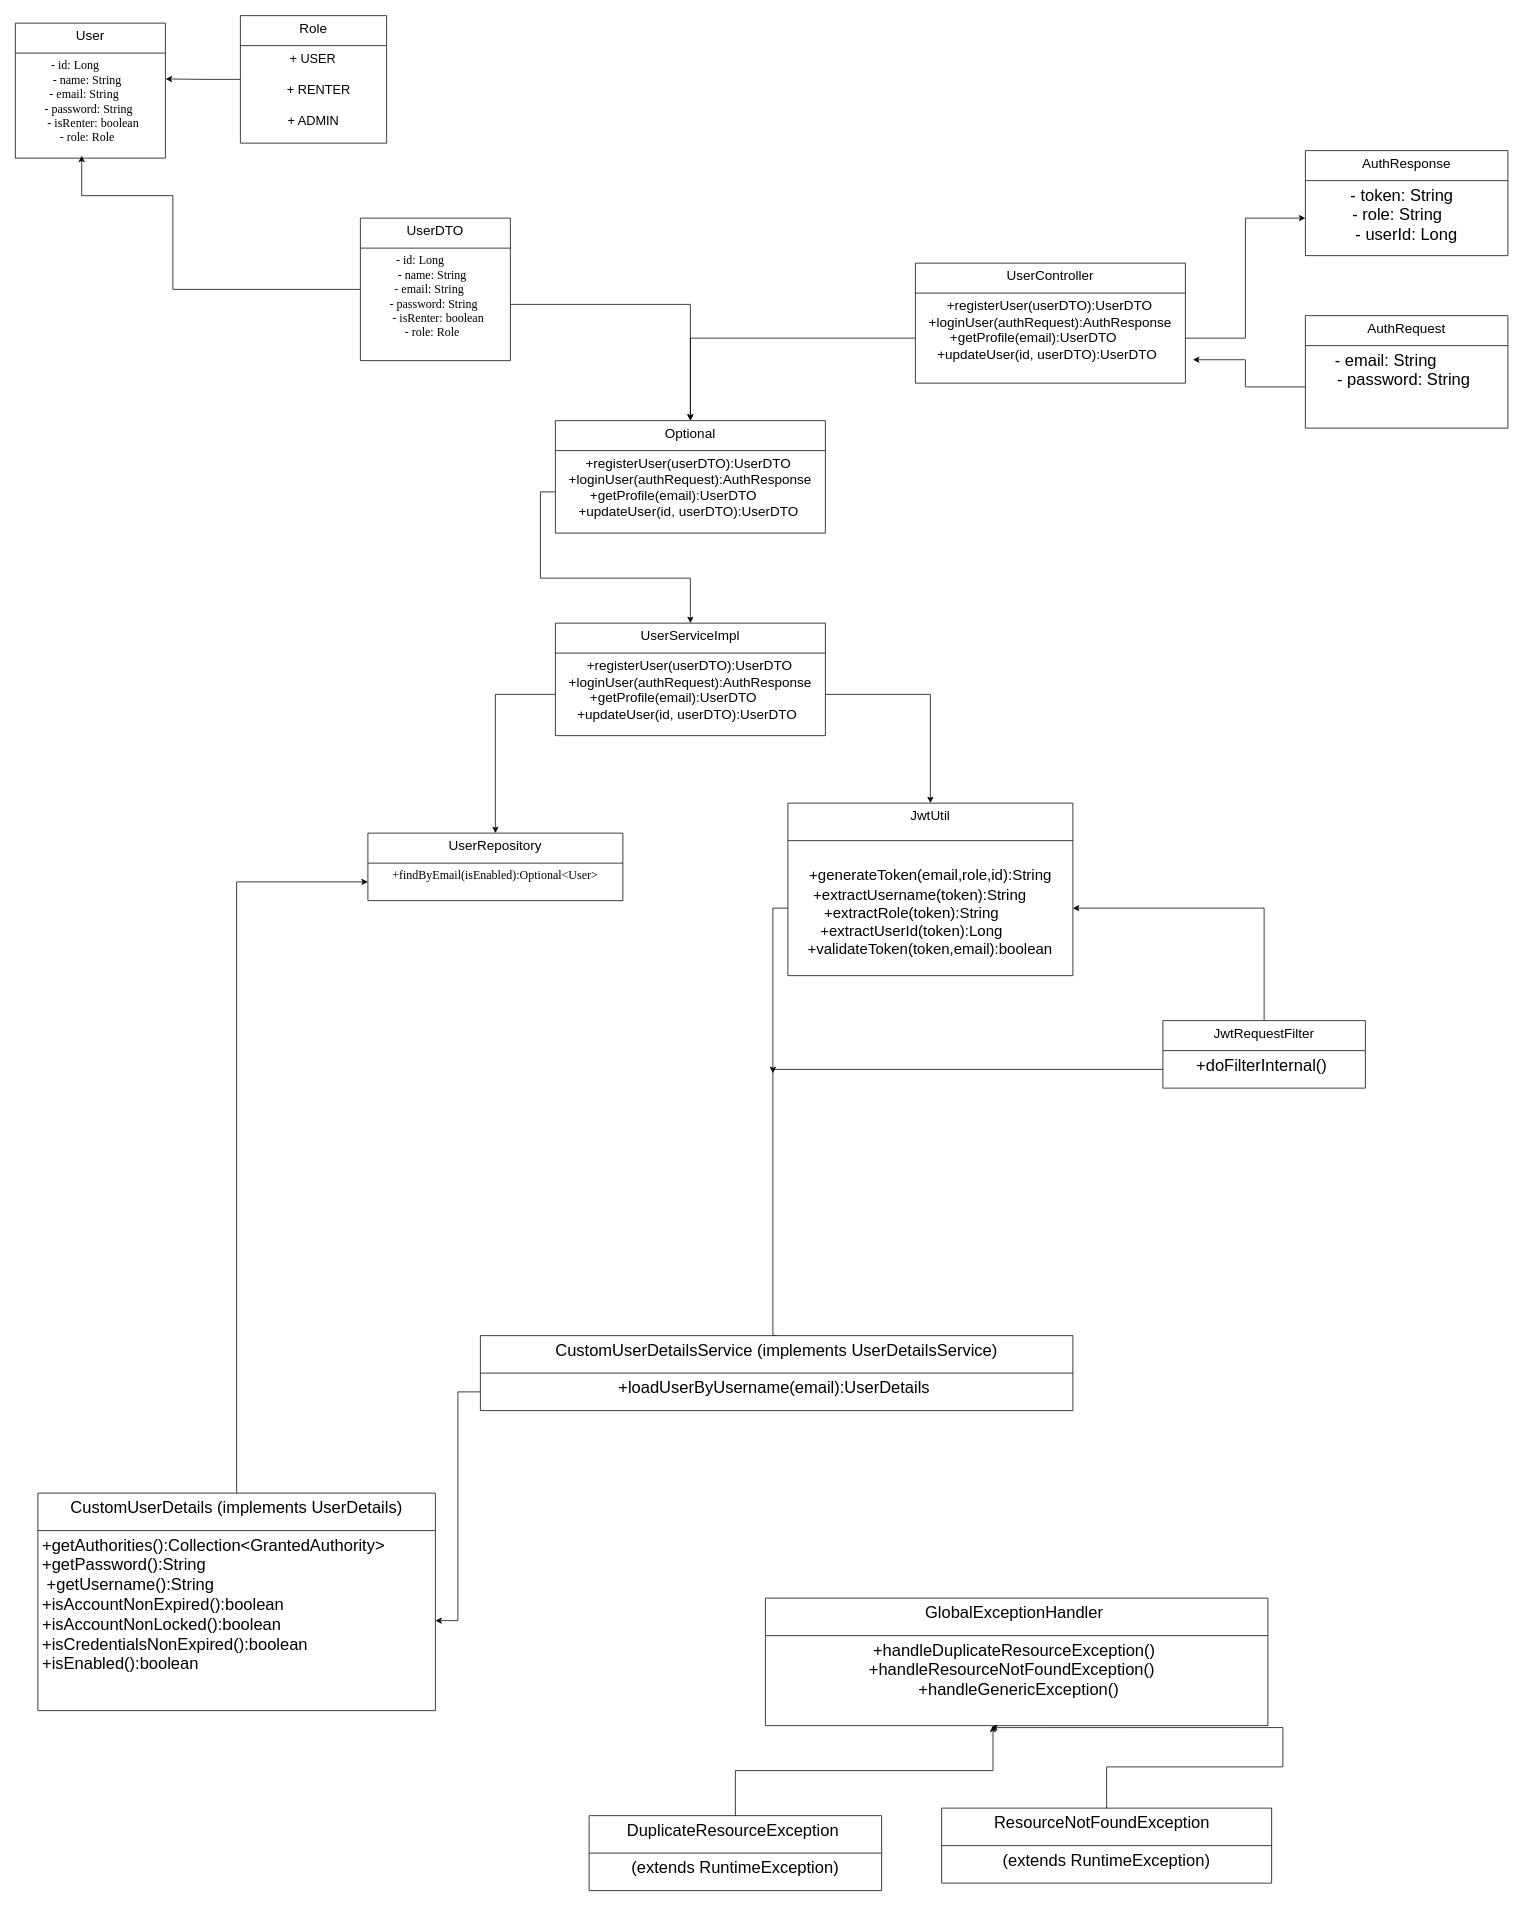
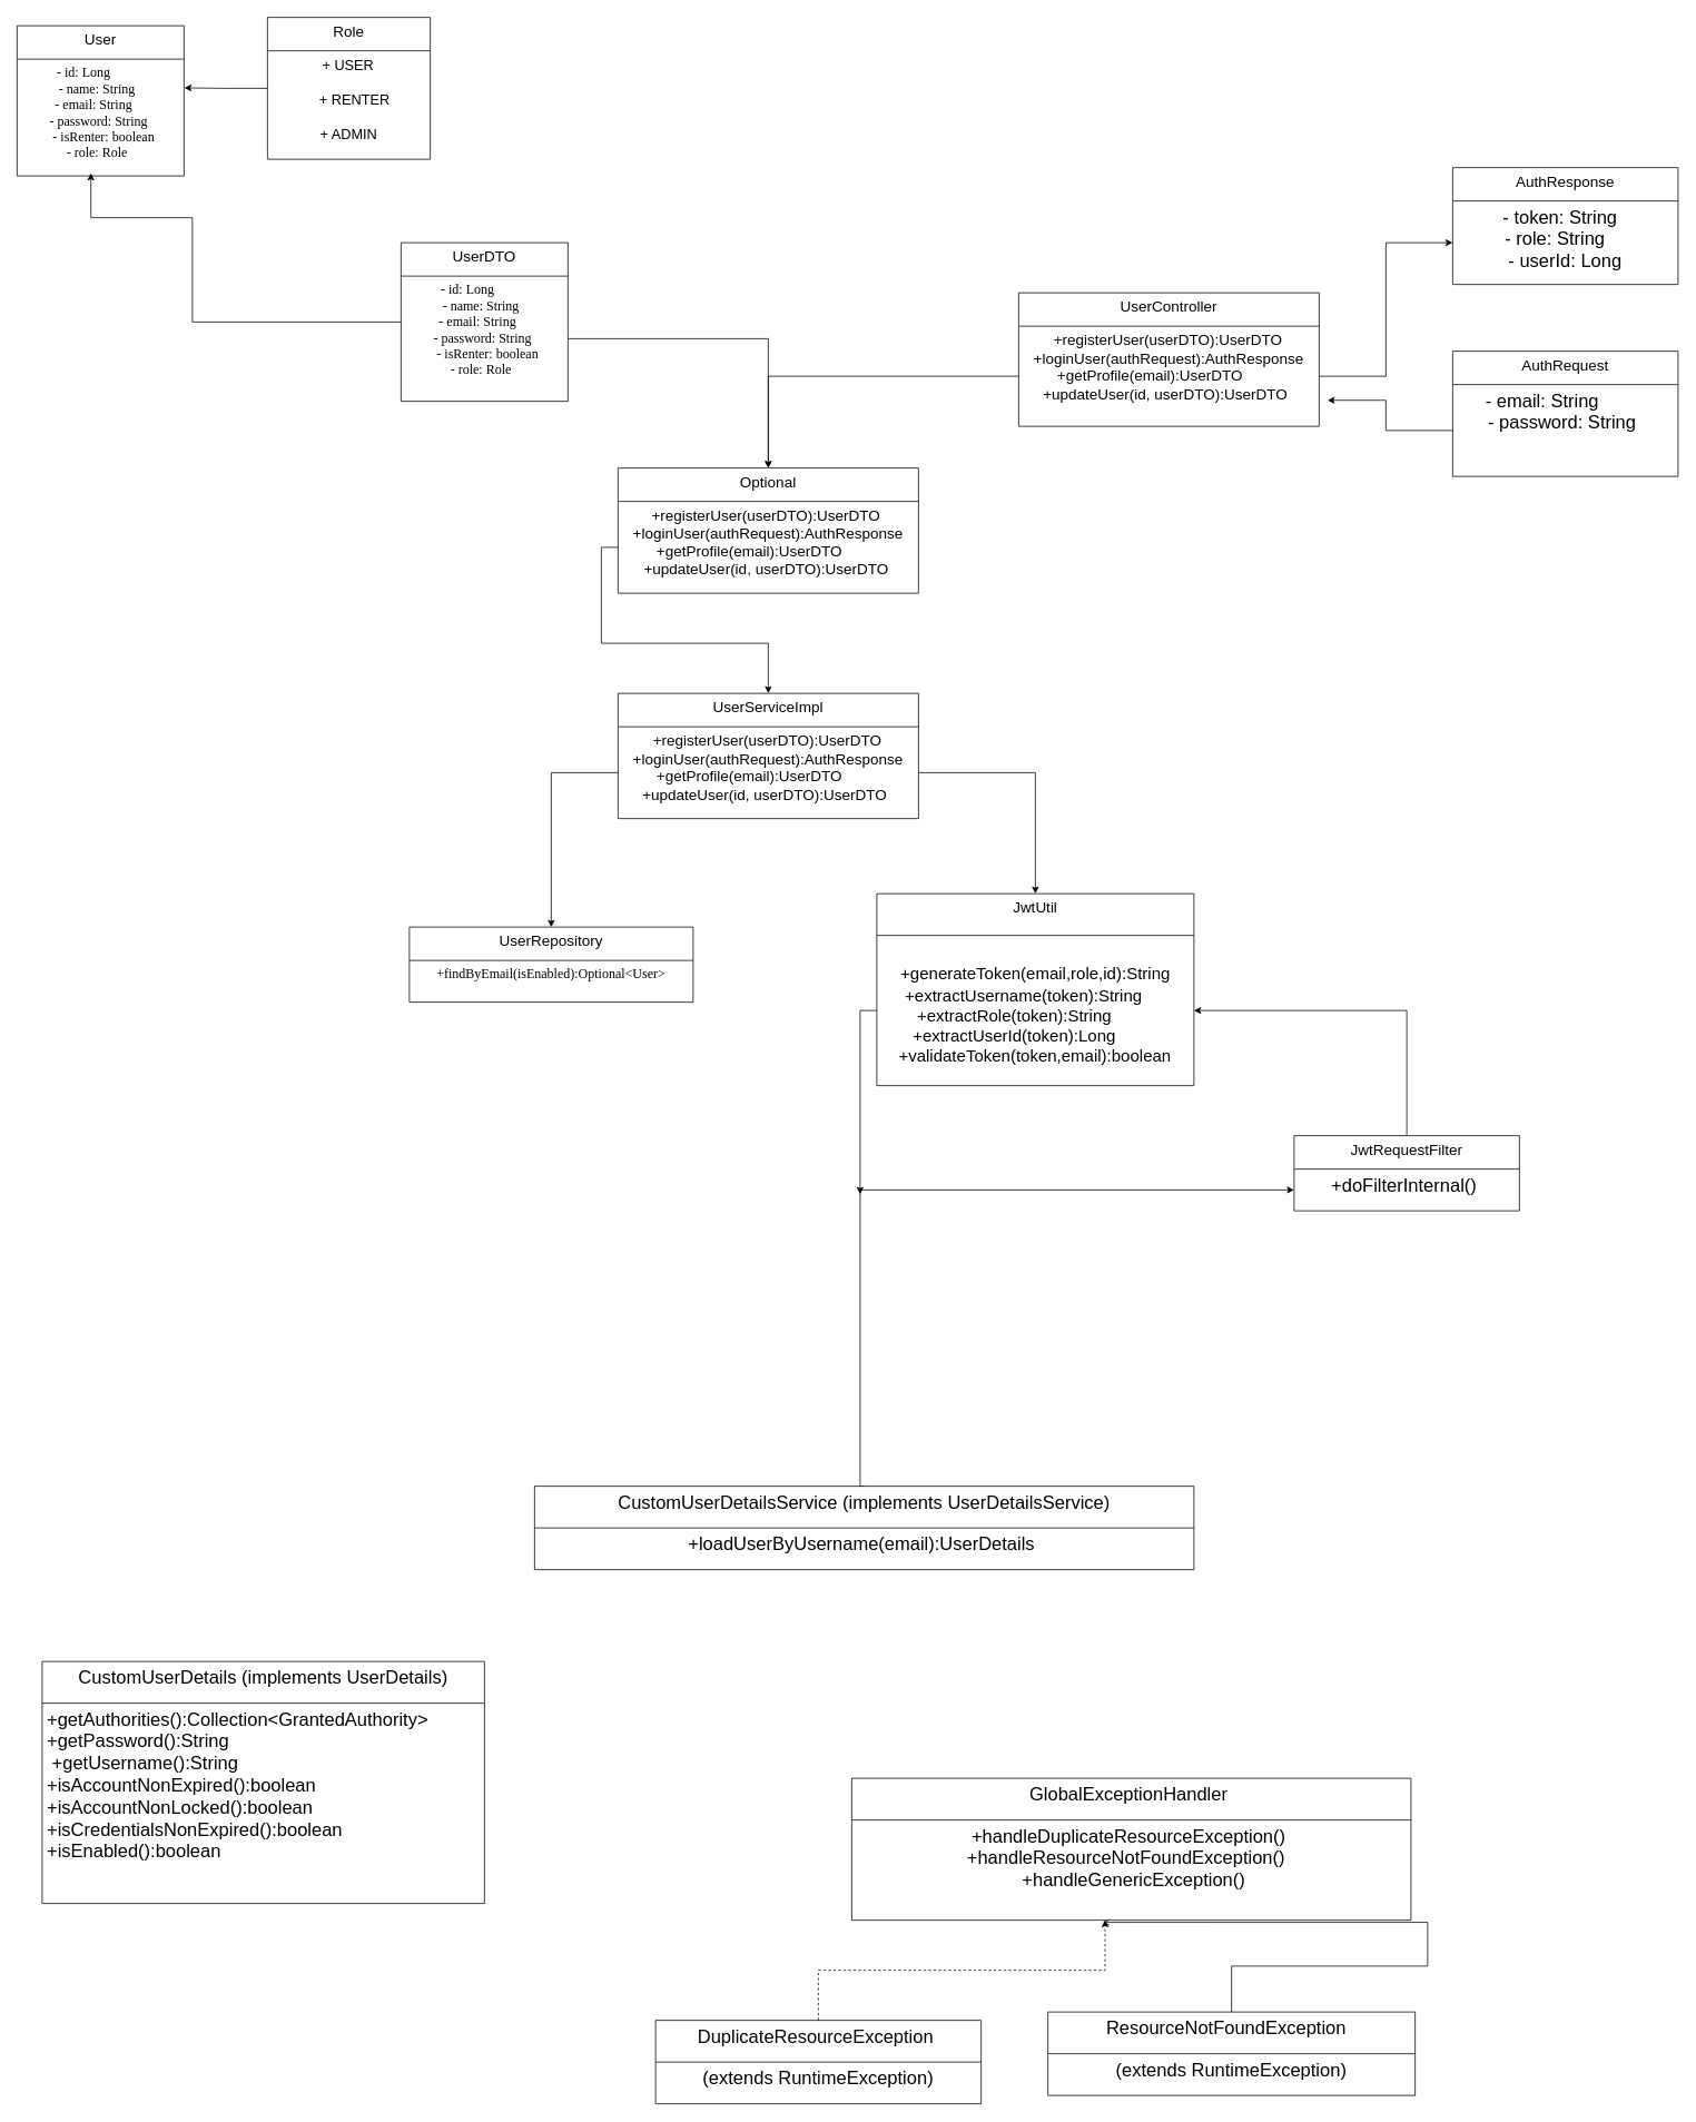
- <mxCell id="25" style="edgeStyle=orthogonalEdgeStyle;rounded=0;orthogonalLoop=1;jettySize=auto;html=1;exitX=0.5;exitY=0;exitDx=0;exitDy=0;endArrow=none;" parent="1" source="29" target="24" edge="1"><mxGeometry relative="1" as="geometry"><mxPoint x="1040" y="1760" as="sourcePoint" /><Array as="points"><mxPoint x="1030" y="1780" /><mxPoint x="1030" y="1425" /></Array></mxGeometry></mxCell>
+ <mxCell id="25" style="edgeStyle=orthogonalEdgeStyle;rounded=0;orthogonalLoop=1;jettySize=auto;html=1;exitX=0.5;exitY=0;exitDx=0;exitDy=0;" parent="1" source="29" target="24" edge="1"><mxGeometry relative="1" as="geometry"><mxPoint x="1040" y="1760" as="sourcePoint" /><Array as="points"><mxPoint x="1030" y="1780" /><mxPoint x="1030" y="1425" /></Array></mxGeometry></mxCell>
- <mxCell id="26" style="edgeStyle=orthogonalEdgeStyle;rounded=0;orthogonalLoop=1;jettySize=auto;html=1;exitX=0.5;exitY=0;exitDx=0;exitDy=0;entryX=0;entryY=0.5;entryDx=0;entryDy=0;" parent="1" source="27" target="10" edge="1"><mxGeometry relative="1" as="geometry" /></mxCell>
- <mxCell id="48" style="edgeStyle=orthogonalEdgeStyle;rounded=0;orthogonalLoop=1;jettySize=auto;html=1;exitX=0;exitY=0.5;exitDx=0;exitDy=0;" parent="1" source="30" target="28" edge="1"><mxGeometry relative="1" as="geometry" /></mxCell>
- <mxCell id="47" style="edgeStyle=orthogonalEdgeStyle;rounded=0;orthogonalLoop=1;jettySize=auto;html=1;exitX=0.5;exitY=0;exitDx=0;exitDy=0;entryX=0.449;entryY=1.022;entryDx=0;entryDy=0;entryPerimeter=0;" parent="41" source="44" target="32" edge="1"><mxGeometry relative="1" as="geometry" /></mxCell>
+ <mxCell id="47" style="edgeStyle=orthogonalEdgeStyle;rounded=0;orthogonalLoop=1;jettySize=auto;html=1;exitX=0.5;exitY=0;exitDx=0;exitDy=0;entryX=0.449;entryY=1.022;entryDx=0;entryDy=0;entryPerimeter=0;endArrow=open;" parent="41" source="44" target="32" edge="1"><mxGeometry relative="1" as="geometry" /></mxCell>
- <mxCell id="46" style="edgeStyle=orthogonalEdgeStyle;rounded=0;orthogonalLoop=1;jettySize=auto;html=1;exitX=0.5;exitY=0;exitDx=0;exitDy=0;entryX=0.453;entryY=1;entryDx=0;entryDy=0;entryPerimeter=0;" parent="41" source="42" target="32" edge="1"><mxGeometry relative="1" as="geometry" /></mxCell>
+ <mxCell id="46" style="edgeStyle=orthogonalEdgeStyle;rounded=0;orthogonalLoop=1;jettySize=auto;html=1;exitX=0.5;exitY=0;exitDx=0;exitDy=0;entryX=0.453;entryY=1;entryDx=0;entryDy=0;entryPerimeter=0;dashed=1;" parent="41" source="42" target="32" edge="1"><mxGeometry relative="1" as="geometry" /></mxCell>
